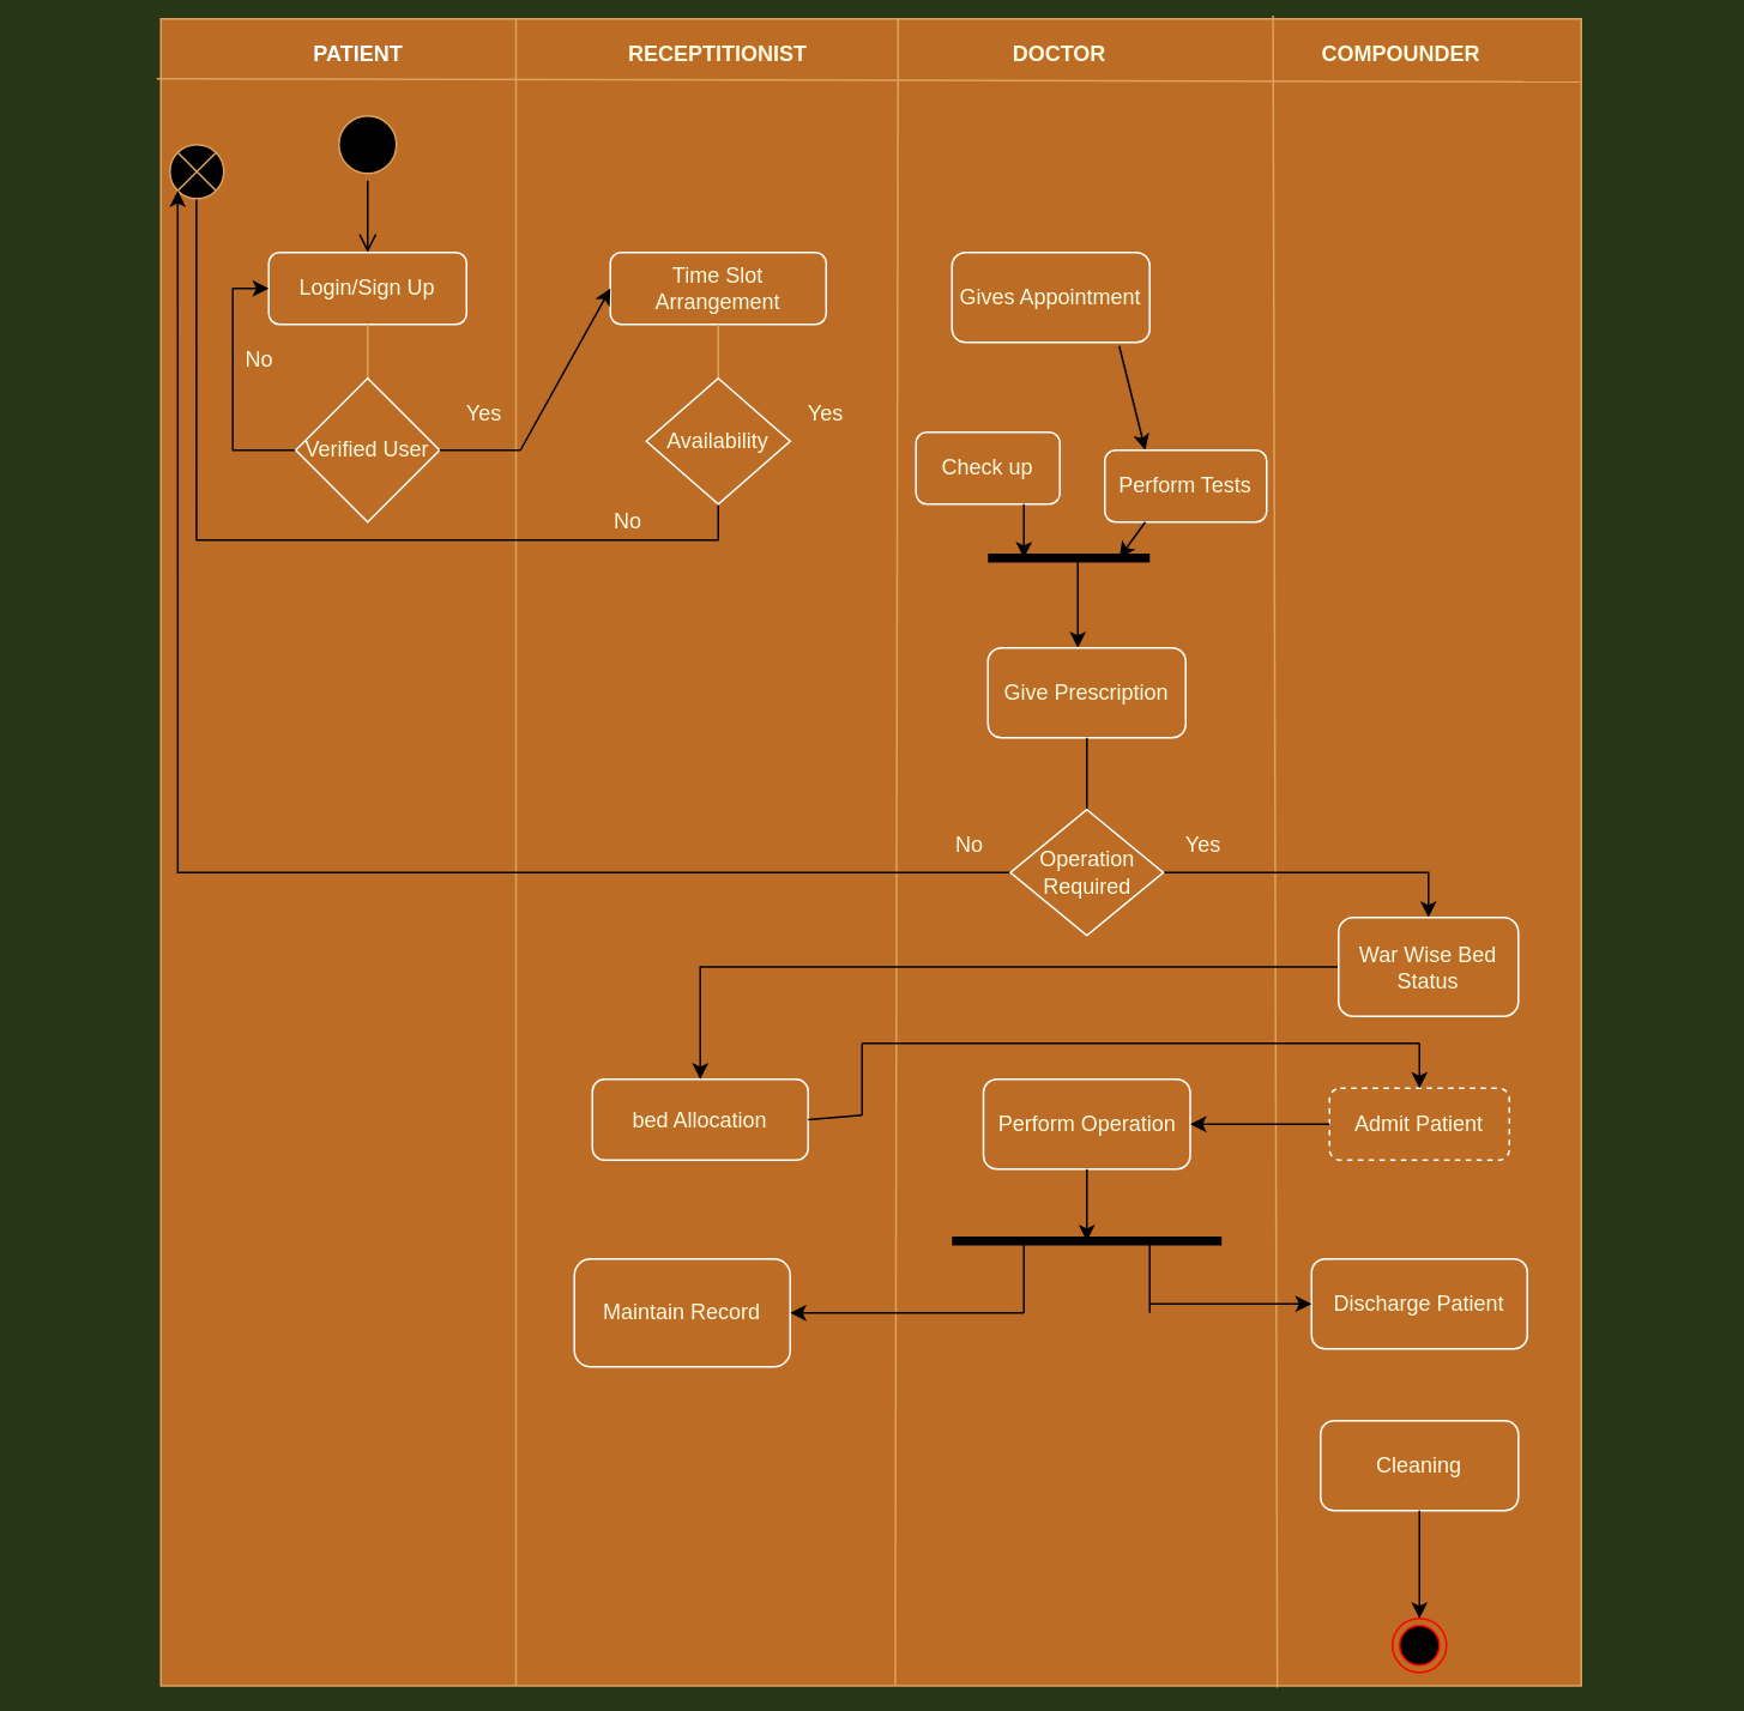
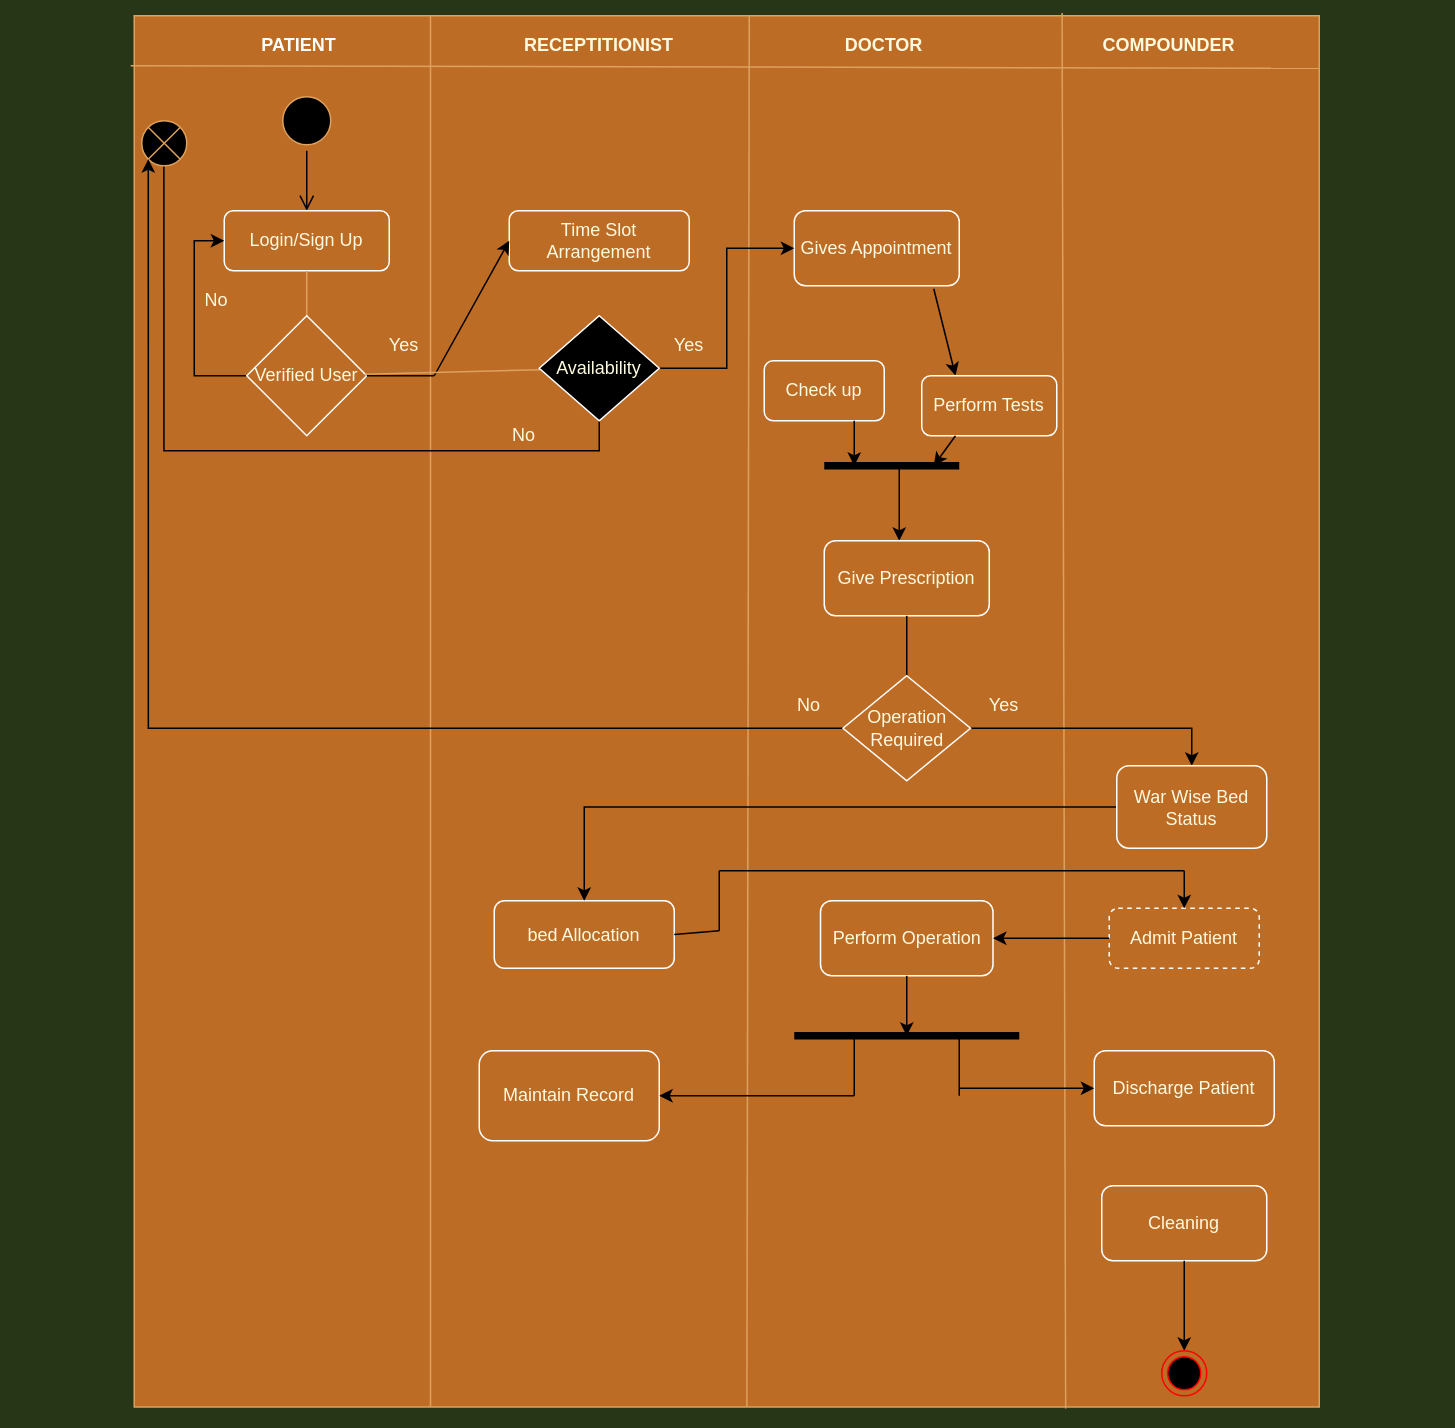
+ <mxCell id="24" style="edgeStyle=orthogonalEdgeStyle;rounded=0;orthogonalLoop=1;jettySize=auto;html=1;exitX=1;exitY=0.5;exitDx=0;exitDy=0;entryX=0;entryY=0.5;entryDx=0;entryDy=0;fontColor=#FEFAE0;labelBackgroundColor=#283618;" edge="1" parent="1" source="26" target="19"><mxGeometry relative="1" as="geometry" /></mxCell>
- <mxCell id="23" value="" style="endArrow=none;html=1;entryX=0.5;entryY=1;entryDx=0;entryDy=0;strokeColor=#DDA15E;fontColor=#FEFAE0;labelBackgroundColor=#283618;" edge="1" parent="1" source="26" target="20"><mxGeometry width="50" height="50" relative="1" as="geometry"><mxPoint x="469" y="250" as="sourcePoint" /><mxPoint x="519" y="200" as="targetPoint" /></mxGeometry></mxCell>
+ <mxCell id="23" value="" style="endArrow=none;html=1;strokeColor=#DDA15E;fontColor=#FEFAE0;labelBackgroundColor=#283618;" edge="1" parent="1" source="26" target="16"><mxGeometry width="50" height="50" relative="1" as="geometry"><mxPoint x="469" y="250" as="sourcePoint" /><mxPoint x="519" y="200" as="targetPoint" /></mxGeometry></mxCell>
- <mxCell id="26" value="Availability" style="rhombus;whiteSpace=wrap;html=1;fillColor=#BC6C25;fontColor=#FEFAE0;strokeColor=#FFFFFF;" vertex="1" parent="1"><mxGeometry x="359" y="210" width="80" height="70" as="geometry" /></mxCell>
+ <mxCell id="26" value="Availability" style="rhombus;whiteSpace=wrap;html=1;fillColor=#000000;fontColor=#FEFAE0;strokeColor=#FFFFFF;" vertex="1" parent="1"><mxGeometry x="359" y="210" width="80" height="70" as="geometry" /></mxCell>
